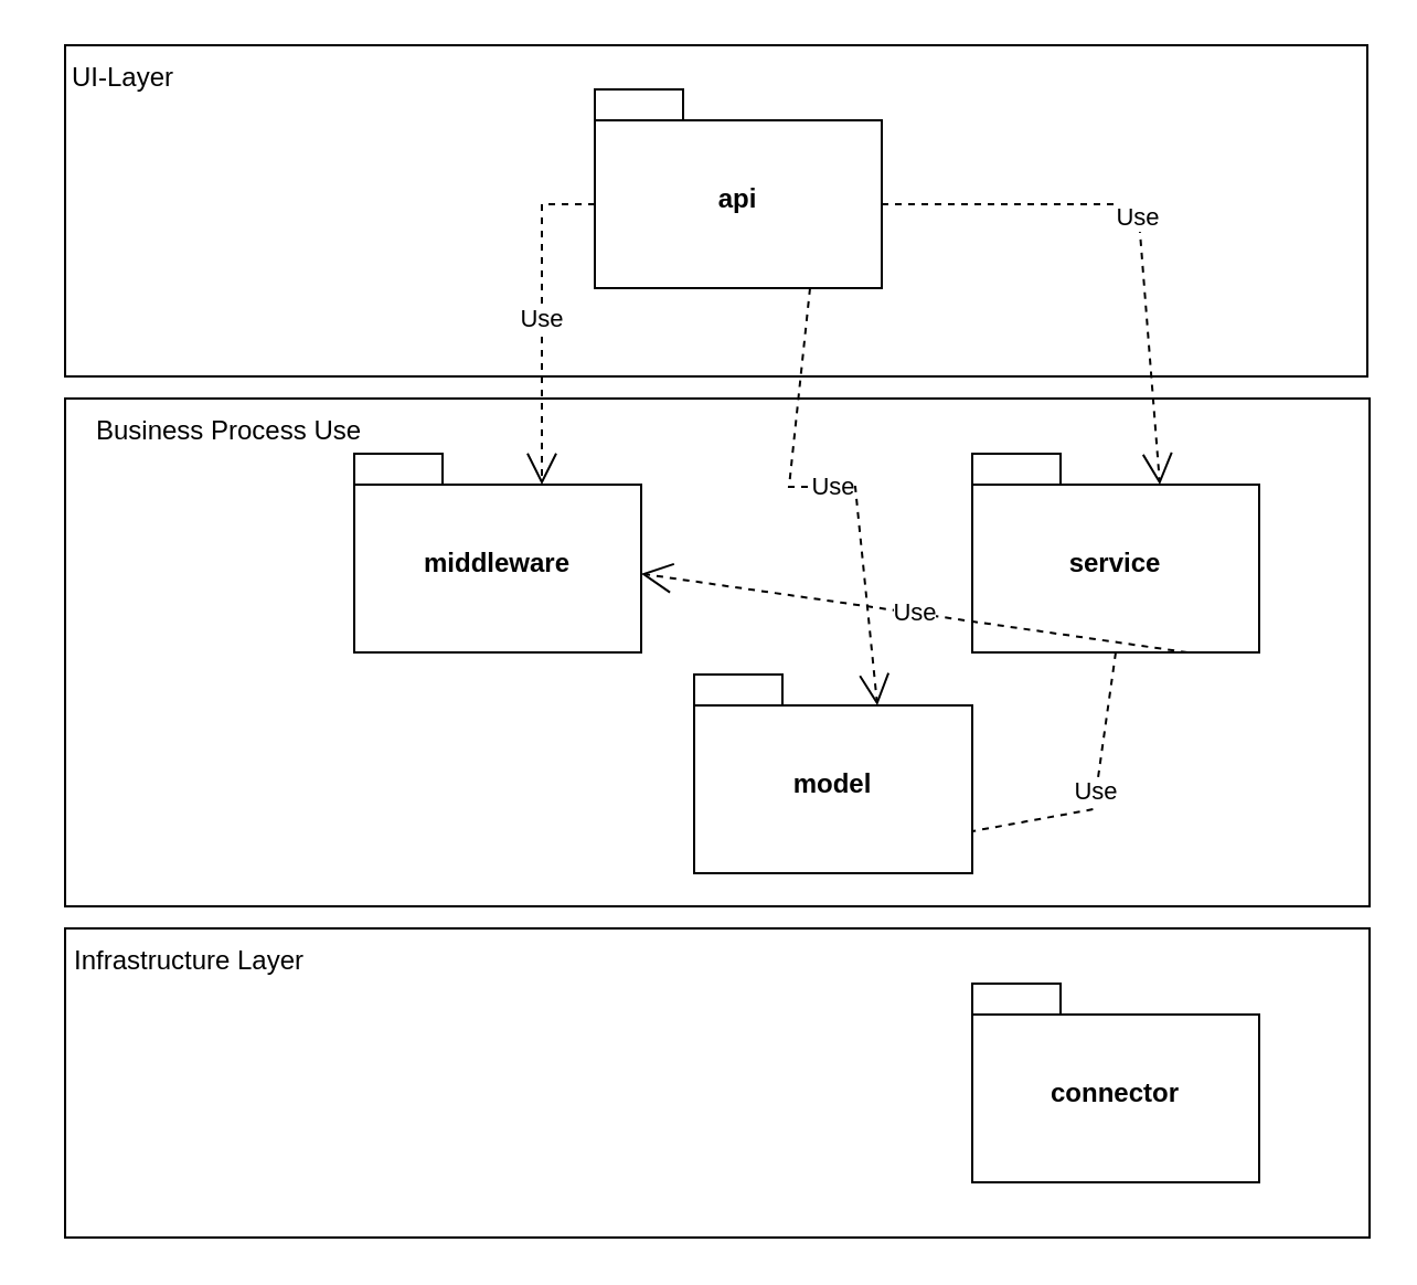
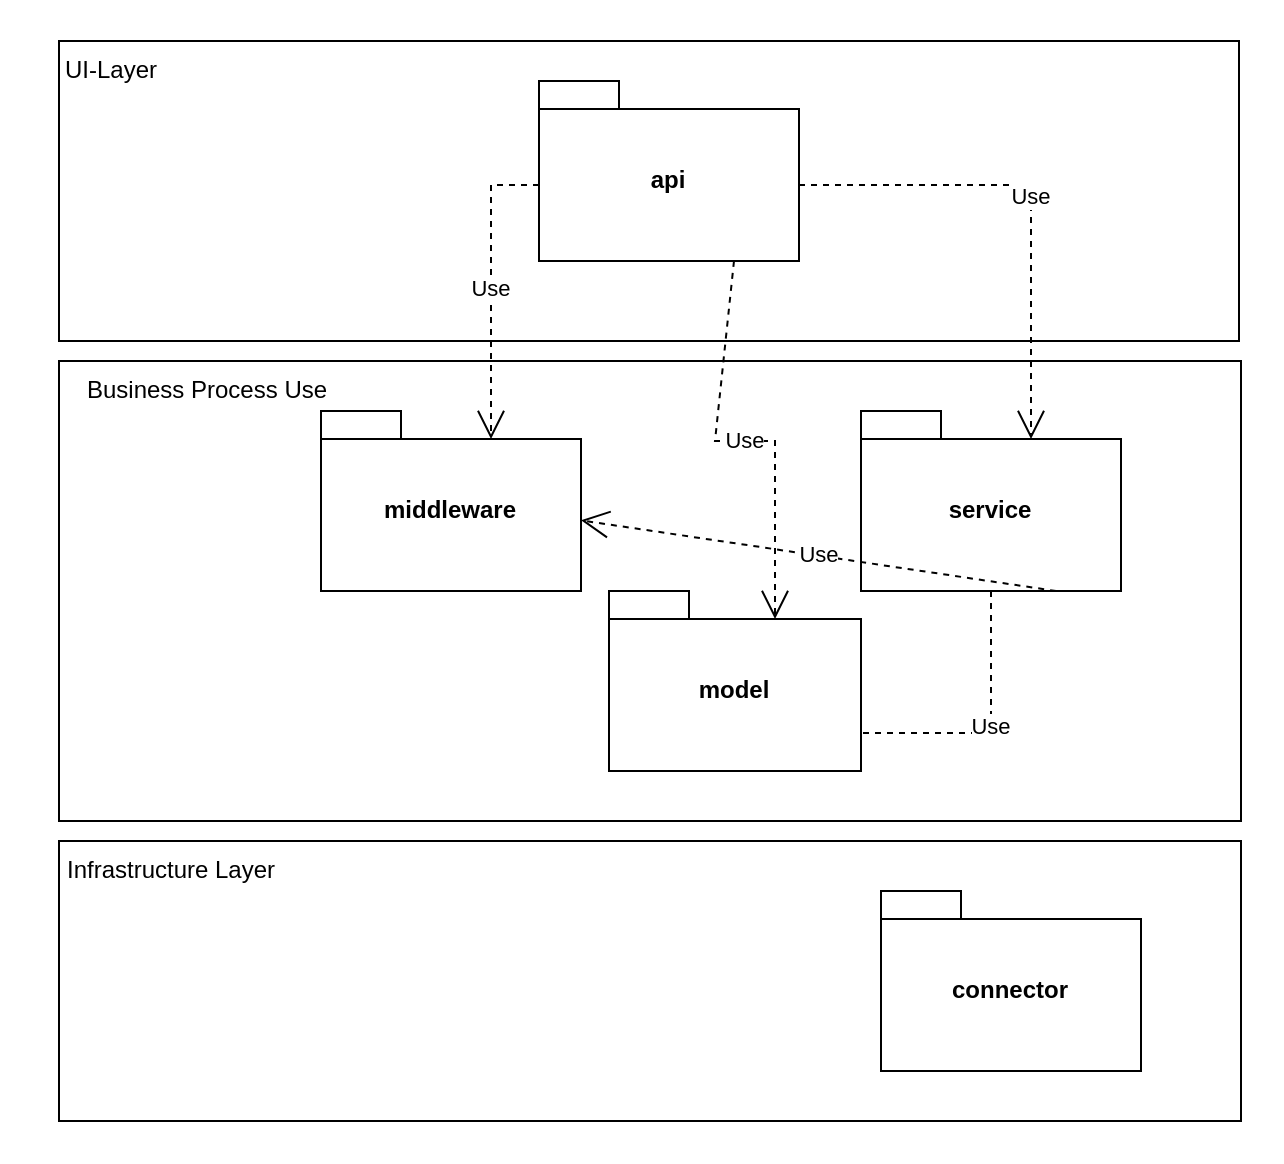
- <mxCell id="9" value="service" style="shape=folder;fontStyle=1;spacingTop=10;tabWidth=40;tabHeight=14;tabPosition=left;html=1;whiteSpace=wrap;" vertex="1" parent="1"><mxGeometry x="440" y="205" width="130" height="90" as="geometry" /></mxCell>
+ <mxCell id="9" value="service" style="shape=folder;fontStyle=1;spacingTop=10;tabWidth=40;tabHeight=14;tabPosition=left;html=1;whiteSpace=wrap;" vertex="1" parent="1"><mxGeometry x="430" y="205" width="130" height="90" as="geometry" /></mxCell>
- <mxCell id="7" value="model" style="shape=folder;fontStyle=1;spacingTop=10;tabWidth=40;tabHeight=14;tabPosition=left;html=1;whiteSpace=wrap;" vertex="1" parent="1"><mxGeometry x="314" y="305" width="126" height="90" as="geometry" /></mxCell>
+ <mxCell id="7" value="model" style="shape=folder;fontStyle=1;spacingTop=10;tabWidth=40;tabHeight=14;tabPosition=left;html=1;whiteSpace=wrap;" vertex="1" parent="1"><mxGeometry x="304" y="295" width="126" height="90" as="geometry" /></mxCell>
